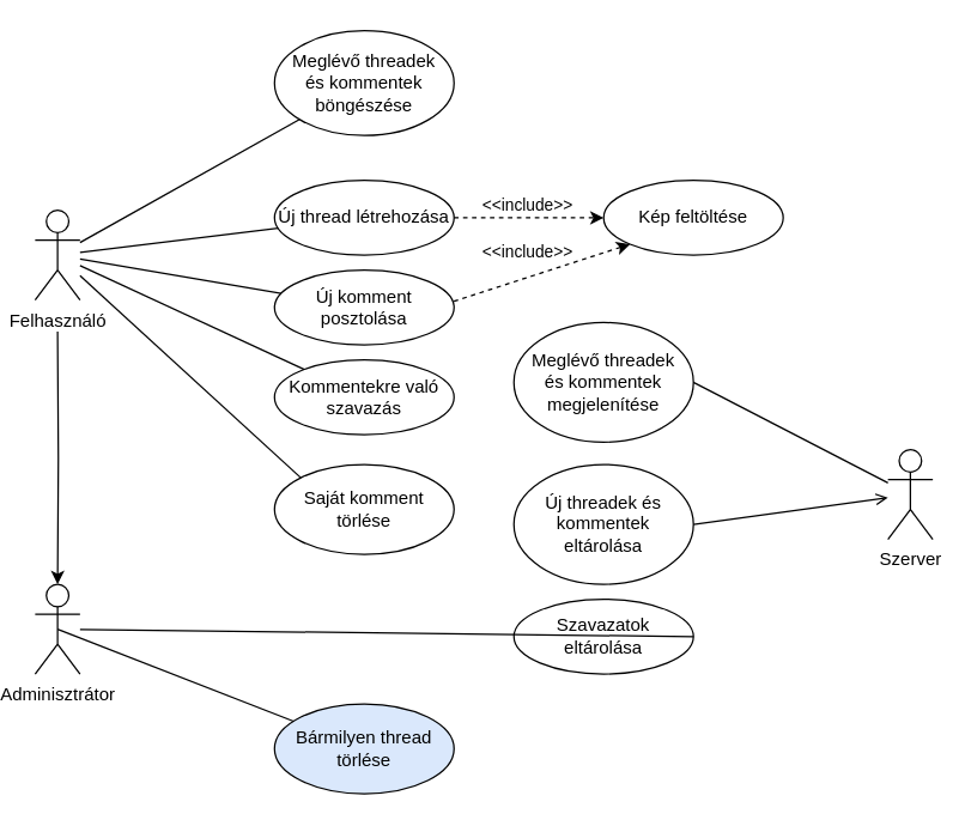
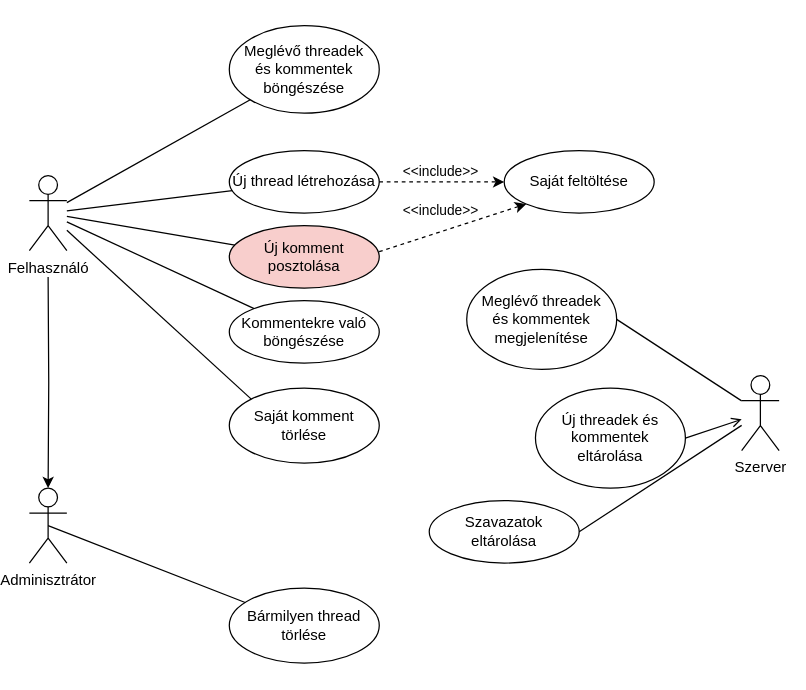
- <mxCell id="8" value="Kép feltöltése" style="ellipse;whiteSpace=wrap;html=1;" vertex="1" parent="1"><mxGeometry x="400" y="120" width="120" height="50" as="geometry" /></mxCell>
+ <mxCell id="8" value="Saját feltöltése" style="ellipse;whiteSpace=wrap;html=1;" vertex="1" parent="1"><mxGeometry x="400" y="120" width="120" height="50" as="geometry" /></mxCell>
- <mxCell id="6" value="Új komment posztolása" style="ellipse;whiteSpace=wrap;html=1;" vertex="1" parent="1"><mxGeometry x="180" y="180" width="120" height="50" as="geometry" /></mxCell>
+ <mxCell id="6" value="Új komment posztolása" style="ellipse;whiteSpace=wrap;html=1;fillColor=#f8cecc;" vertex="1" parent="1"><mxGeometry x="180" y="180" width="120" height="50" as="geometry" /></mxCell>
- <mxCell id="23" value="Meglévő threadek&lt;br&gt;és kommentek megjelenítése" style="ellipse;whiteSpace=wrap;html=1;" vertex="1" parent="1"><mxGeometry x="340" y="215" width="120" height="80" as="geometry" /></mxCell>
+ <mxCell id="23" value="Meglévő threadek&lt;br&gt;és kommentek megjelenítése" style="ellipse;whiteSpace=wrap;html=1;" vertex="1" parent="1"><mxGeometry x="370" y="215" width="120" height="80" as="geometry" /></mxCell>
- <mxCell id="17" value="Kommentekre való szavazás" style="ellipse;whiteSpace=wrap;html=1;" vertex="1" parent="1"><mxGeometry x="180" y="240" width="120" height="50" as="geometry" /></mxCell>
+ <mxCell id="17" value="Kommentekre való böngészése" style="ellipse;whiteSpace=wrap;html=1;" vertex="1" parent="1"><mxGeometry x="180" y="240" width="120" height="50" as="geometry" /></mxCell>
- <mxCell id="24" value="Új threadek és kommentek&lt;br&gt;eltárolása" style="ellipse;whiteSpace=wrap;html=1;" vertex="1" parent="1"><mxGeometry x="340" y="310" width="120" height="80" as="geometry" /></mxCell>
+ <mxCell id="24" value="Új threadek és kommentek&lt;br&gt;eltárolása" style="ellipse;whiteSpace=wrap;html=1;" vertex="1" parent="1"><mxGeometry x="425" y="310" width="120" height="80" as="geometry" /></mxCell>
- <mxCell id="28" value="" style="endArrow=none;html=1;exitX=1;exitY=0.5;exitDx=0;exitDy=0;" edge="1" parent="1" source="25" target="4"><mxGeometry width="50" height="50" relative="1" as="geometry"><mxPoint x="380" y="290" as="sourcePoint" /><mxPoint x="430" y="240" as="targetPoint" /></mxGeometry></mxCell>
+ <mxCell id="28" value="" style="endArrow=none;html=1;exitX=1;exitY=0.5;exitDx=0;exitDy=0;" edge="1" parent="1" source="25" target="22"><mxGeometry width="50" height="50" relative="1" as="geometry"><mxPoint x="380" y="290" as="sourcePoint" /><mxPoint x="430" y="240" as="targetPoint" /></mxGeometry></mxCell>
- <mxCell id="20" value="Bármilyen thread törlése" style="ellipse;whiteSpace=wrap;html=1;fillColor=#dae8fc;" vertex="1" parent="1"><mxGeometry x="180" y="470" width="120" height="60" as="geometry" /></mxCell>
+ <mxCell id="20" value="Bármilyen thread törlése" style="ellipse;whiteSpace=wrap;html=1;" vertex="1" parent="1"><mxGeometry x="180" y="470" width="120" height="60" as="geometry" /></mxCell>
